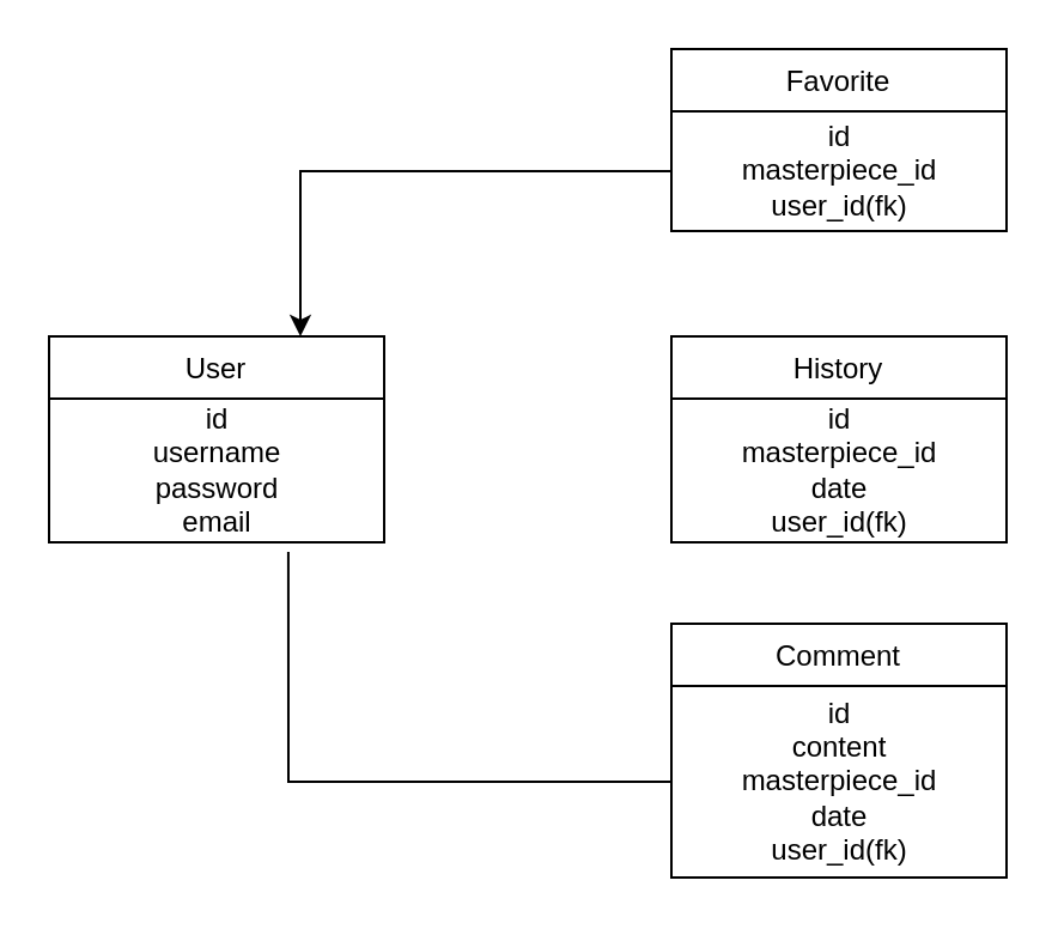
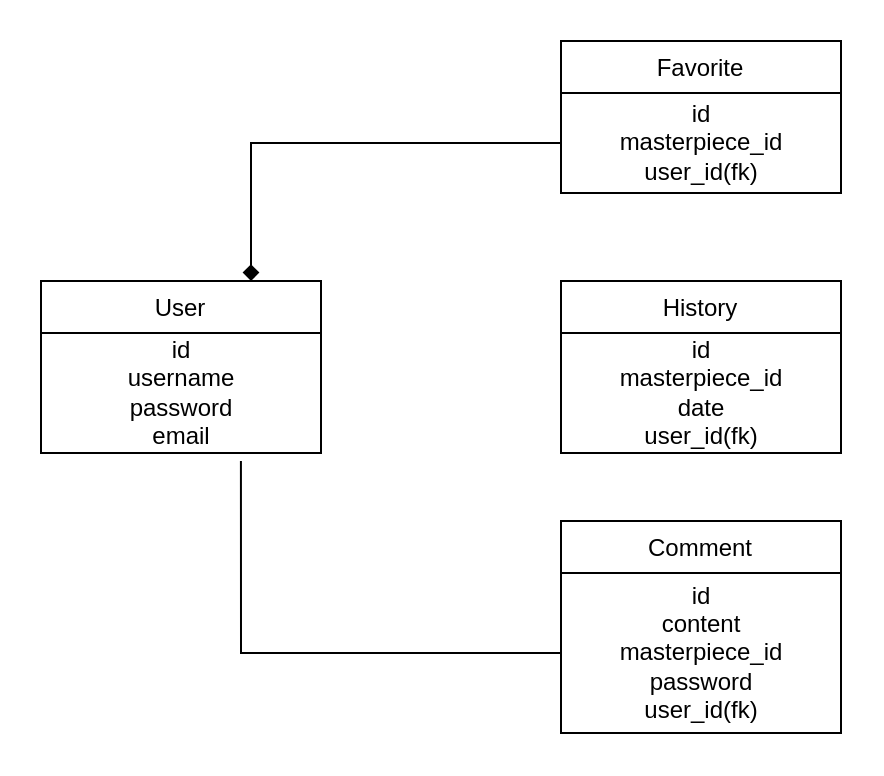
- <mxCell id="10" style="edgeStyle=orthogonalEdgeStyle;rounded=0;orthogonalLoop=1;jettySize=auto;html=1;entryX=0.75;entryY=0;entryDx=0;entryDy=0;" parent="1" source="3" target="8" edge="1"><mxGeometry relative="1" as="geometry" /></mxCell>
+ <mxCell id="10" style="edgeStyle=orthogonalEdgeStyle;rounded=0;orthogonalLoop=1;jettySize=auto;html=1;entryX=0.75;entryY=0;entryDx=0;entryDy=0;endArrow=diamond;" parent="1" source="3" target="8" edge="1"><mxGeometry relative="1" as="geometry" /></mxCell>
- <mxCell id="7" value="id&lt;br&gt;content&lt;br&gt;masterpiece_id&lt;br&gt;date&lt;br&gt;user_id(fk)" style="text;html=1;align=center;verticalAlign=middle;resizable=0;points=[];autosize=1;" parent="6" vertex="1"><mxGeometry y="26" width="140" height="80" as="geometry" /></mxCell>
+ <mxCell id="7" value="id&lt;br&gt;content&lt;br&gt;masterpiece_id&lt;br&gt;password&lt;br&gt;user_id(fk)" style="text;html=1;align=center;verticalAlign=middle;resizable=0;points=[];autosize=1;" parent="6" vertex="1"><mxGeometry y="26" width="140" height="80" as="geometry" /></mxCell>
